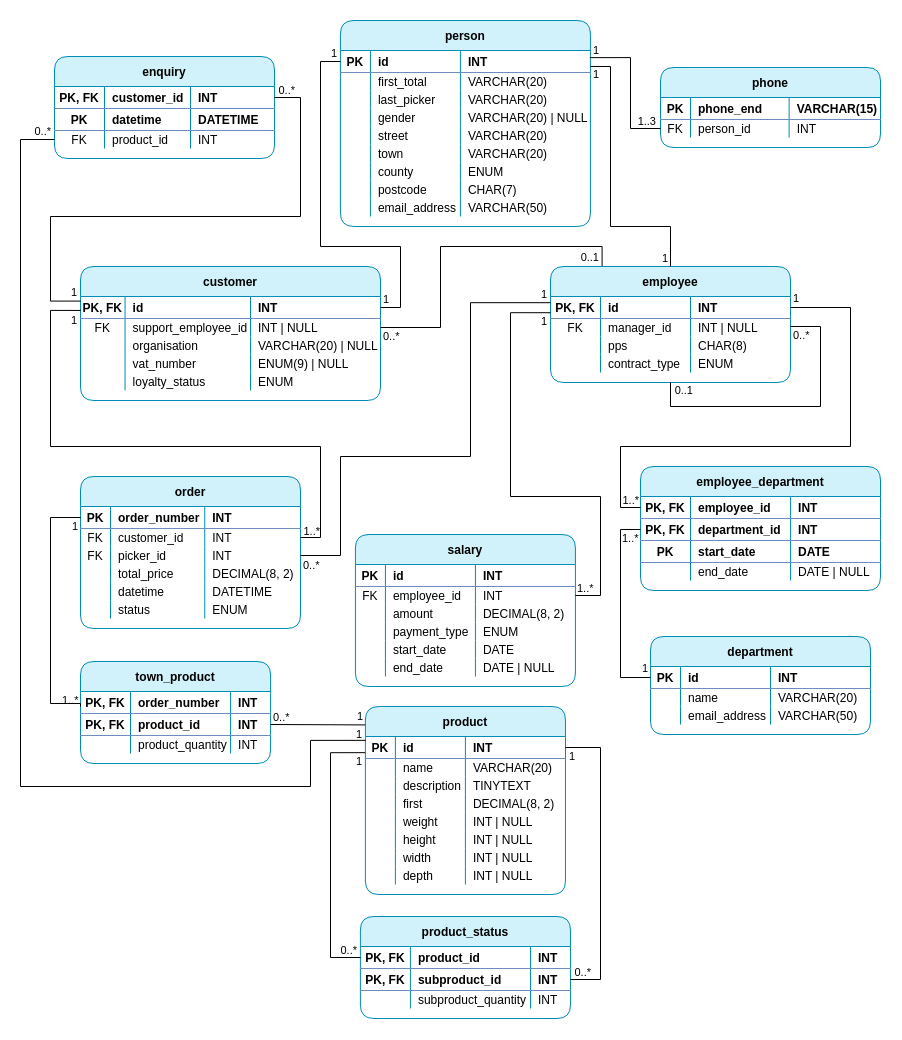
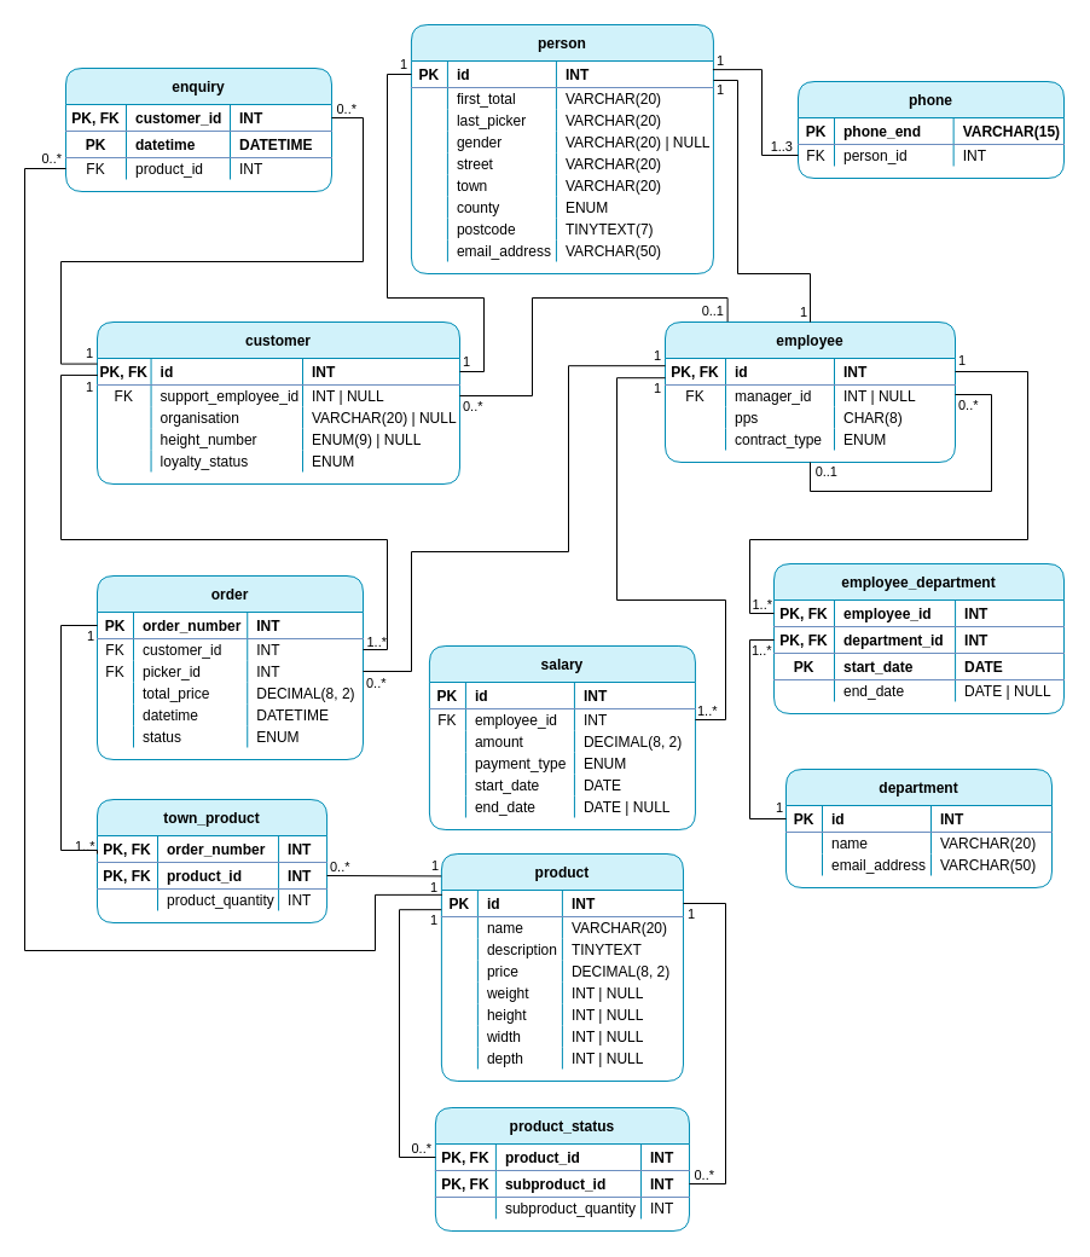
- <mxCell id="34" value="CHAR(7)" style="shape=partialRectangle;connectable=0;fillColor=none;top=0;left=0;bottom=0;right=0;align=left;spacingLeft=6;overflow=hidden;rounded=1;glass=0;labelBackgroundColor=none;strokeColor=#008CB4;" parent="31" vertex="1"><mxGeometry x="120" width="130" height="18" as="geometry"><mxRectangle width="130" height="18" as="alternateBounds" /></mxGeometry></mxCell>
+ <mxCell id="34" value="TINYTEXT(7)" style="shape=partialRectangle;connectable=0;fillColor=none;top=0;left=0;bottom=0;right=0;align=left;spacingLeft=6;overflow=hidden;rounded=1;glass=0;labelBackgroundColor=none;strokeColor=#008CB4;" parent="31" vertex="1"><mxGeometry x="120" width="130" height="18" as="geometry"><mxRectangle width="130" height="18" as="alternateBounds" /></mxGeometry></mxCell>
- <mxCell id="81" value="vat_number" style="shape=partialRectangle;connectable=0;fillColor=none;top=0;left=0;bottom=0;right=0;align=left;spacingLeft=6;overflow=hidden;rounded=1;glass=0;labelBackgroundColor=none;strokeColor=#008CB4;" parent="79" vertex="1"><mxGeometry x="44.556" width="125.444" height="18" as="geometry"><mxRectangle width="125.444" height="18" as="alternateBounds" /></mxGeometry></mxCell>
+ <mxCell id="81" value="height_number" style="shape=partialRectangle;connectable=0;fillColor=none;top=0;left=0;bottom=0;right=0;align=left;spacingLeft=6;overflow=hidden;rounded=1;glass=0;labelBackgroundColor=none;strokeColor=#008CB4;" parent="79" vertex="1"><mxGeometry x="44.556" width="125.444" height="18" as="geometry"><mxRectangle width="125.444" height="18" as="alternateBounds" /></mxGeometry></mxCell>
- <mxCell id="153" value="first" style="shape=partialRectangle;connectable=0;fillColor=none;top=0;left=0;bottom=0;right=0;align=left;spacingLeft=6;overflow=hidden;rounded=1;glass=0;labelBackgroundColor=none;strokeColor=#008CB4;" parent="151" vertex="1"><mxGeometry x="30" width="70" height="18" as="geometry"><mxRectangle width="70" height="18" as="alternateBounds" /></mxGeometry></mxCell>
+ <mxCell id="153" value="price" style="shape=partialRectangle;connectable=0;fillColor=none;top=0;left=0;bottom=0;right=0;align=left;spacingLeft=6;overflow=hidden;rounded=1;glass=0;labelBackgroundColor=none;strokeColor=#008CB4;" parent="151" vertex="1"><mxGeometry x="30" width="70" height="18" as="geometry"><mxRectangle width="70" height="18" as="alternateBounds" /></mxGeometry></mxCell>
